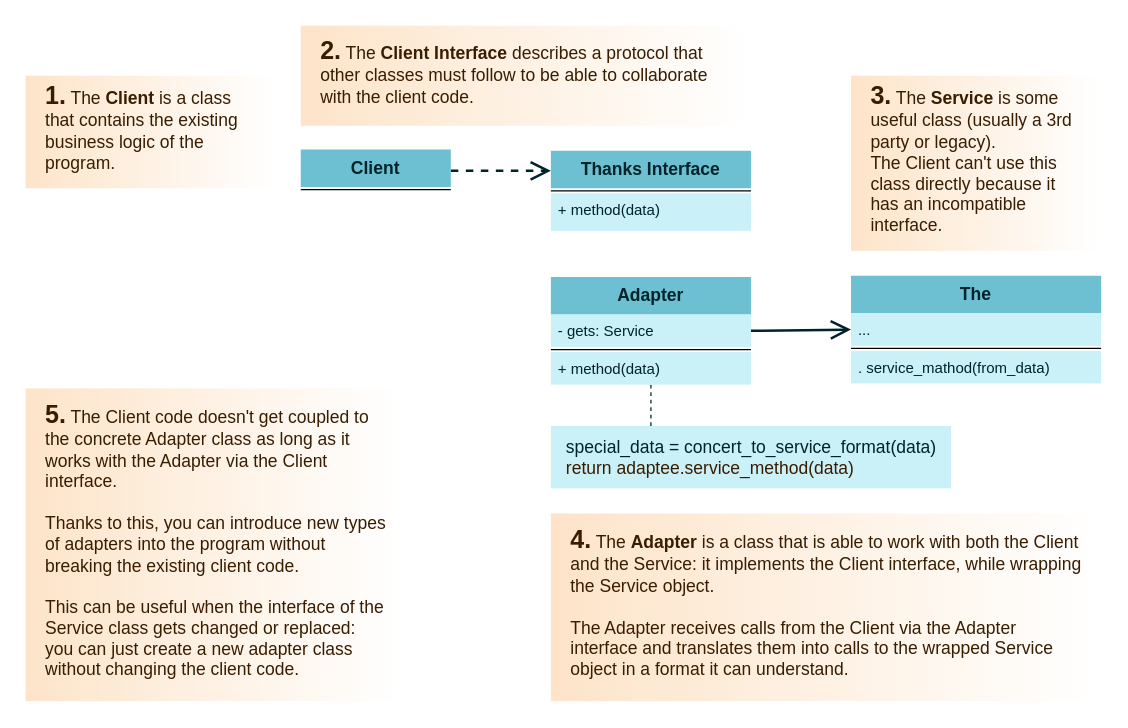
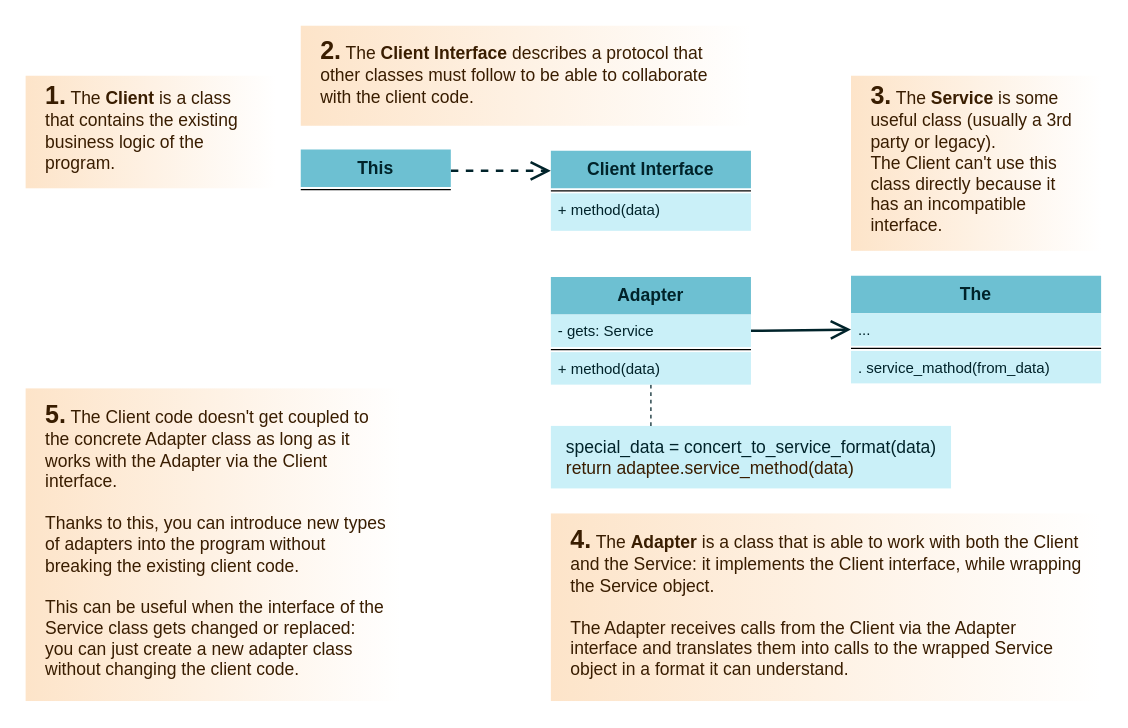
- <mxCell id="11" value="Client" style="swimlane;fontStyle=1;align=center;verticalAlign=top;childLayout=stackLayout;horizontal=1;startSize=30;horizontalStack=0;resizeParent=1;resizeParentMax=0;resizeLast=0;collapsible=1;marginBottom=0;fontColor=#00232A;fillColor=#6DC0D2;strokeWidth=2;fontSize=14;strokeColor=none;" parent="1" vertex="1"><mxGeometry x="240" y="119" width="120" height="34" as="geometry" /></mxCell>
+ <mxCell id="11" value="This" style="swimlane;fontStyle=1;align=center;verticalAlign=top;childLayout=stackLayout;horizontal=1;startSize=30;horizontalStack=0;resizeParent=1;resizeParentMax=0;resizeLast=0;collapsible=1;marginBottom=0;fontColor=#00232A;fillColor=#6DC0D2;strokeWidth=2;fontSize=14;strokeColor=none;" parent="1" vertex="1"><mxGeometry x="240" y="119" width="120" height="34" as="geometry" /></mxCell>
- <mxCell id="13" value="Thanks Interface" style="swimlane;fontStyle=1;align=center;verticalAlign=top;childLayout=stackLayout;horizontal=1;startSize=30;horizontalStack=0;resizeParent=1;resizeParentMax=0;resizeLast=0;collapsible=1;marginBottom=0;fontColor=#00232A;fillColor=#6DC0D2;strokeWidth=2;fontSize=14;strokeColor=none;" parent="1" vertex="1"><mxGeometry x="440" y="120" width="160" height="64" as="geometry" /></mxCell>
+ <mxCell id="13" value="Client Interface" style="swimlane;fontStyle=1;align=center;verticalAlign=top;childLayout=stackLayout;horizontal=1;startSize=30;horizontalStack=0;resizeParent=1;resizeParentMax=0;resizeLast=0;collapsible=1;marginBottom=0;fontColor=#00232A;fillColor=#6DC0D2;strokeWidth=2;fontSize=14;strokeColor=none;" parent="1" vertex="1"><mxGeometry x="440" y="120" width="160" height="64" as="geometry" /></mxCell>
